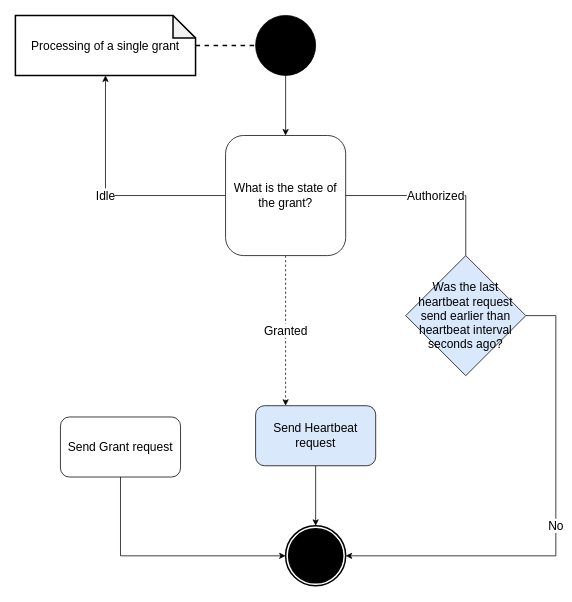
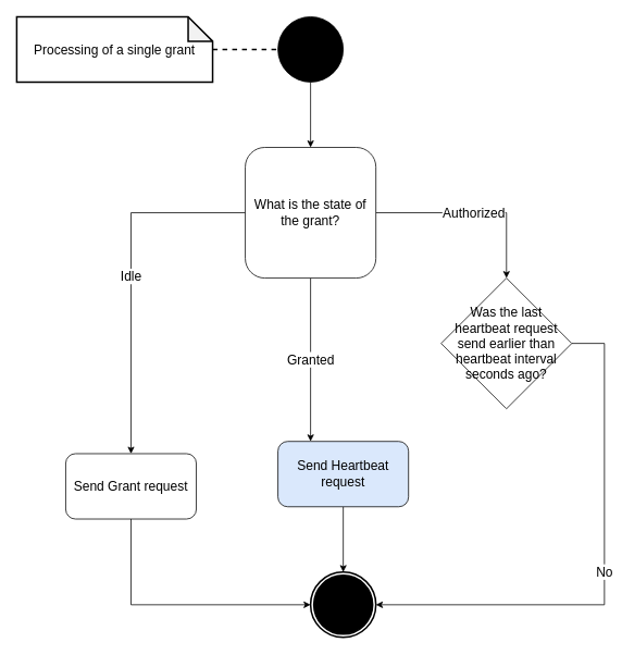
- <mxCell id="7" value="Idle" style="edgeStyle=orthogonalEdgeStyle;rounded=0;orthogonalLoop=1;jettySize=auto;html=1;exitX=0;exitY=0.5;exitDx=0;exitDy=0;fontSize=16;" edge="1" parent="1" source="9" target="13"><mxGeometry relative="1" as="geometry" /></mxCell>
+ <mxCell id="7" value="Idle" style="edgeStyle=orthogonalEdgeStyle;rounded=0;orthogonalLoop=1;jettySize=auto;html=1;exitX=0;exitY=0.5;exitDx=0;exitDy=0;fontSize=16;" edge="1" parent="1" source="9" target="3"><mxGeometry relative="1" as="geometry" /></mxCell>
- <mxCell id="6" value="Authorized" style="edgeStyle=orthogonalEdgeStyle;rounded=0;orthogonalLoop=1;jettySize=auto;html=1;exitX=1;exitY=0.5;exitDx=0;exitDy=0;entryX=0.5;entryY=0;entryDx=0;entryDy=0;fontSize=16;endArrow=none;" edge="1" parent="1" source="9" target="11"><mxGeometry relative="1" as="geometry" /></mxCell>
+ <mxCell id="6" value="Authorized" style="edgeStyle=orthogonalEdgeStyle;rounded=0;orthogonalLoop=1;jettySize=auto;html=1;exitX=1;exitY=0.5;exitDx=0;exitDy=0;entryX=0.5;entryY=0;entryDx=0;entryDy=0;fontSize=16;" edge="1" parent="1" source="9" target="11"><mxGeometry relative="1" as="geometry" /></mxCell>
- <mxCell id="8" value="Granted" style="edgeStyle=orthogonalEdgeStyle;rounded=0;orthogonalLoop=1;jettySize=auto;html=1;exitX=0.5;exitY=1;exitDx=0;exitDy=0;entryX=0.25;entryY=0;entryDx=0;entryDy=0;fontSize=16;dashed=1;" edge="1" parent="1" source="9" target="5"><mxGeometry relative="1" as="geometry" /></mxCell>
+ <mxCell id="8" value="Granted" style="edgeStyle=orthogonalEdgeStyle;rounded=0;orthogonalLoop=1;jettySize=auto;html=1;exitX=0.5;exitY=1;exitDx=0;exitDy=0;entryX=0.25;entryY=0;entryDx=0;entryDy=0;fontSize=16;" edge="1" parent="1" source="9" target="5"><mxGeometry relative="1" as="geometry" /></mxCell>
- <mxCell id="11" value="&lt;font style=&quot;font-size: 16px&quot;&gt;Was the last heartbeat request send earlier than heartbeat interval seconds ago?&lt;/font&gt;" style="rhombus;whiteSpace=wrap;html=1;fillColor=#dae8fc;" vertex="1" parent="1"><mxGeometry x="540" y="340" width="160" height="160" as="geometry" /></mxCell>
+ <mxCell id="11" value="&lt;font style=&quot;font-size: 16px&quot;&gt;Was the last heartbeat request send earlier than heartbeat interval seconds ago?&lt;/font&gt;" style="rhombus;whiteSpace=wrap;html=1;" vertex="1" parent="1"><mxGeometry x="540" y="340" width="160" height="160" as="geometry" /></mxCell>
